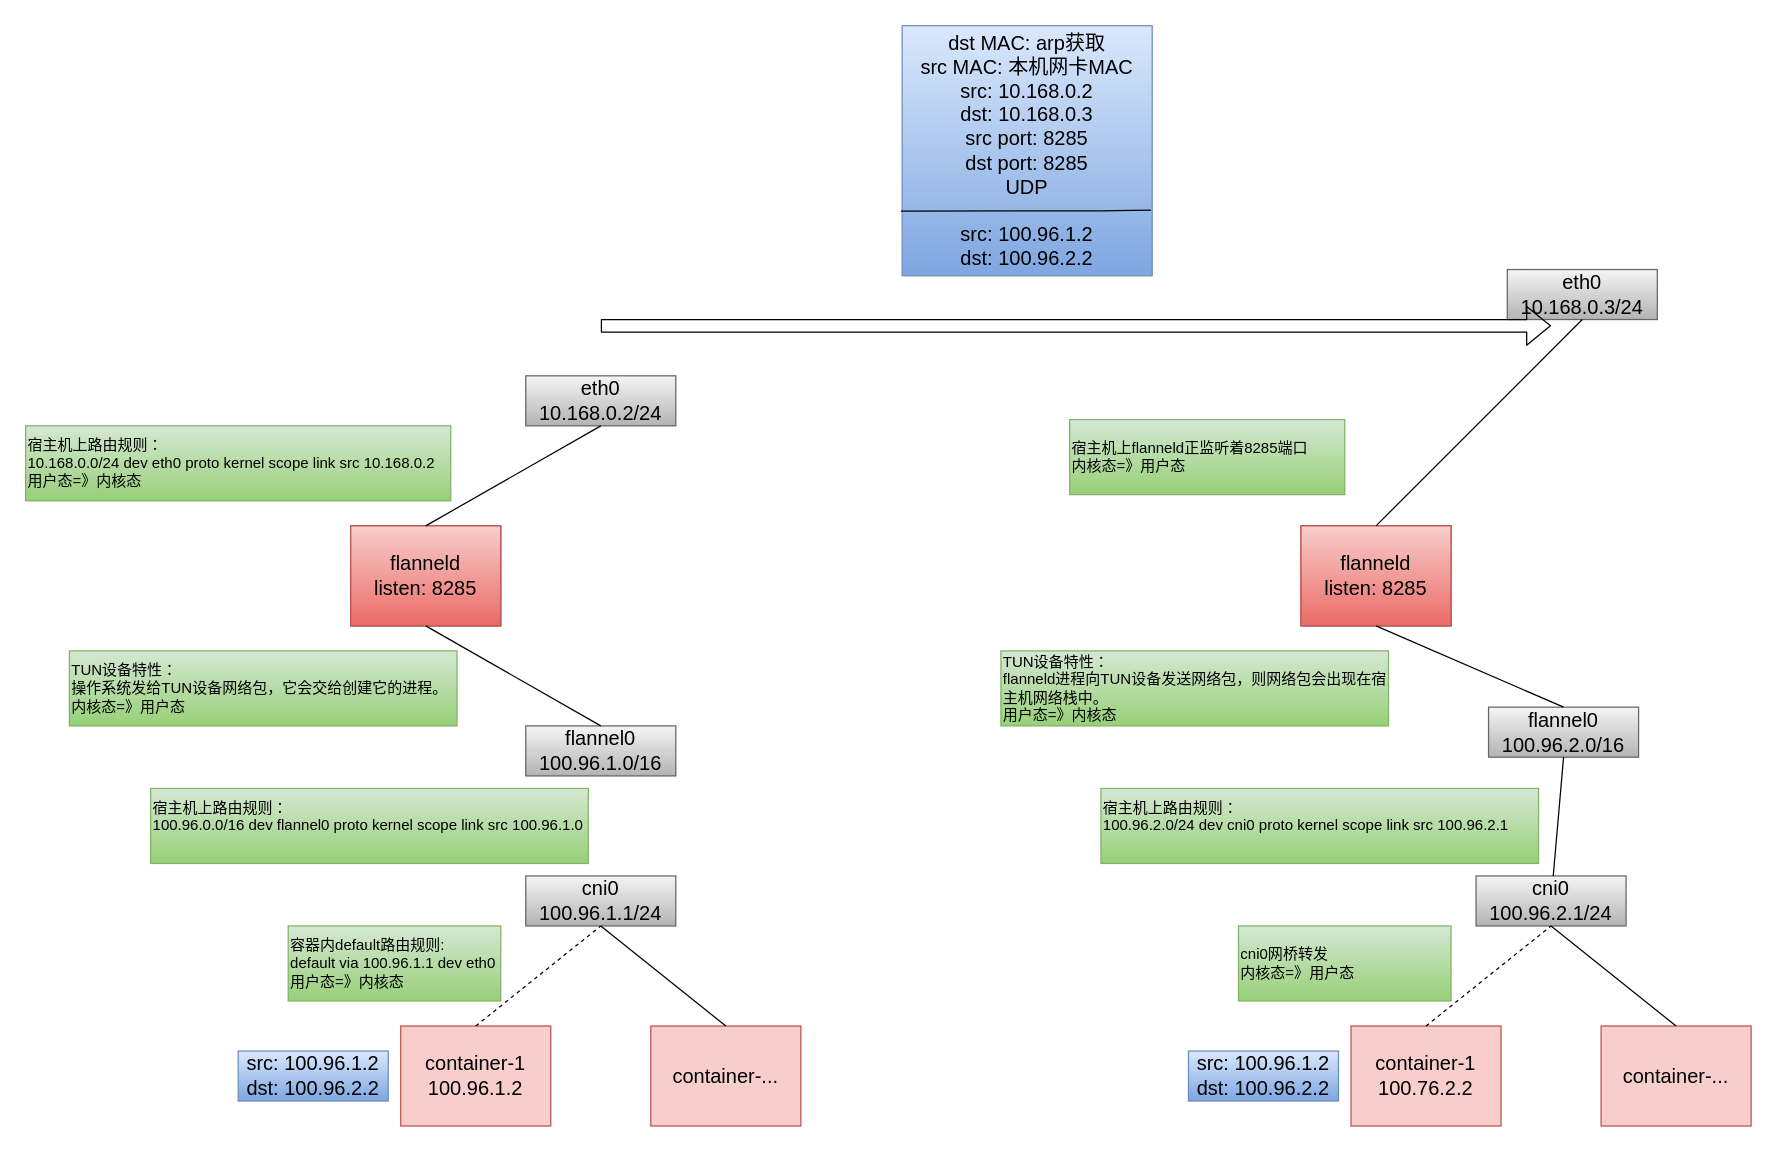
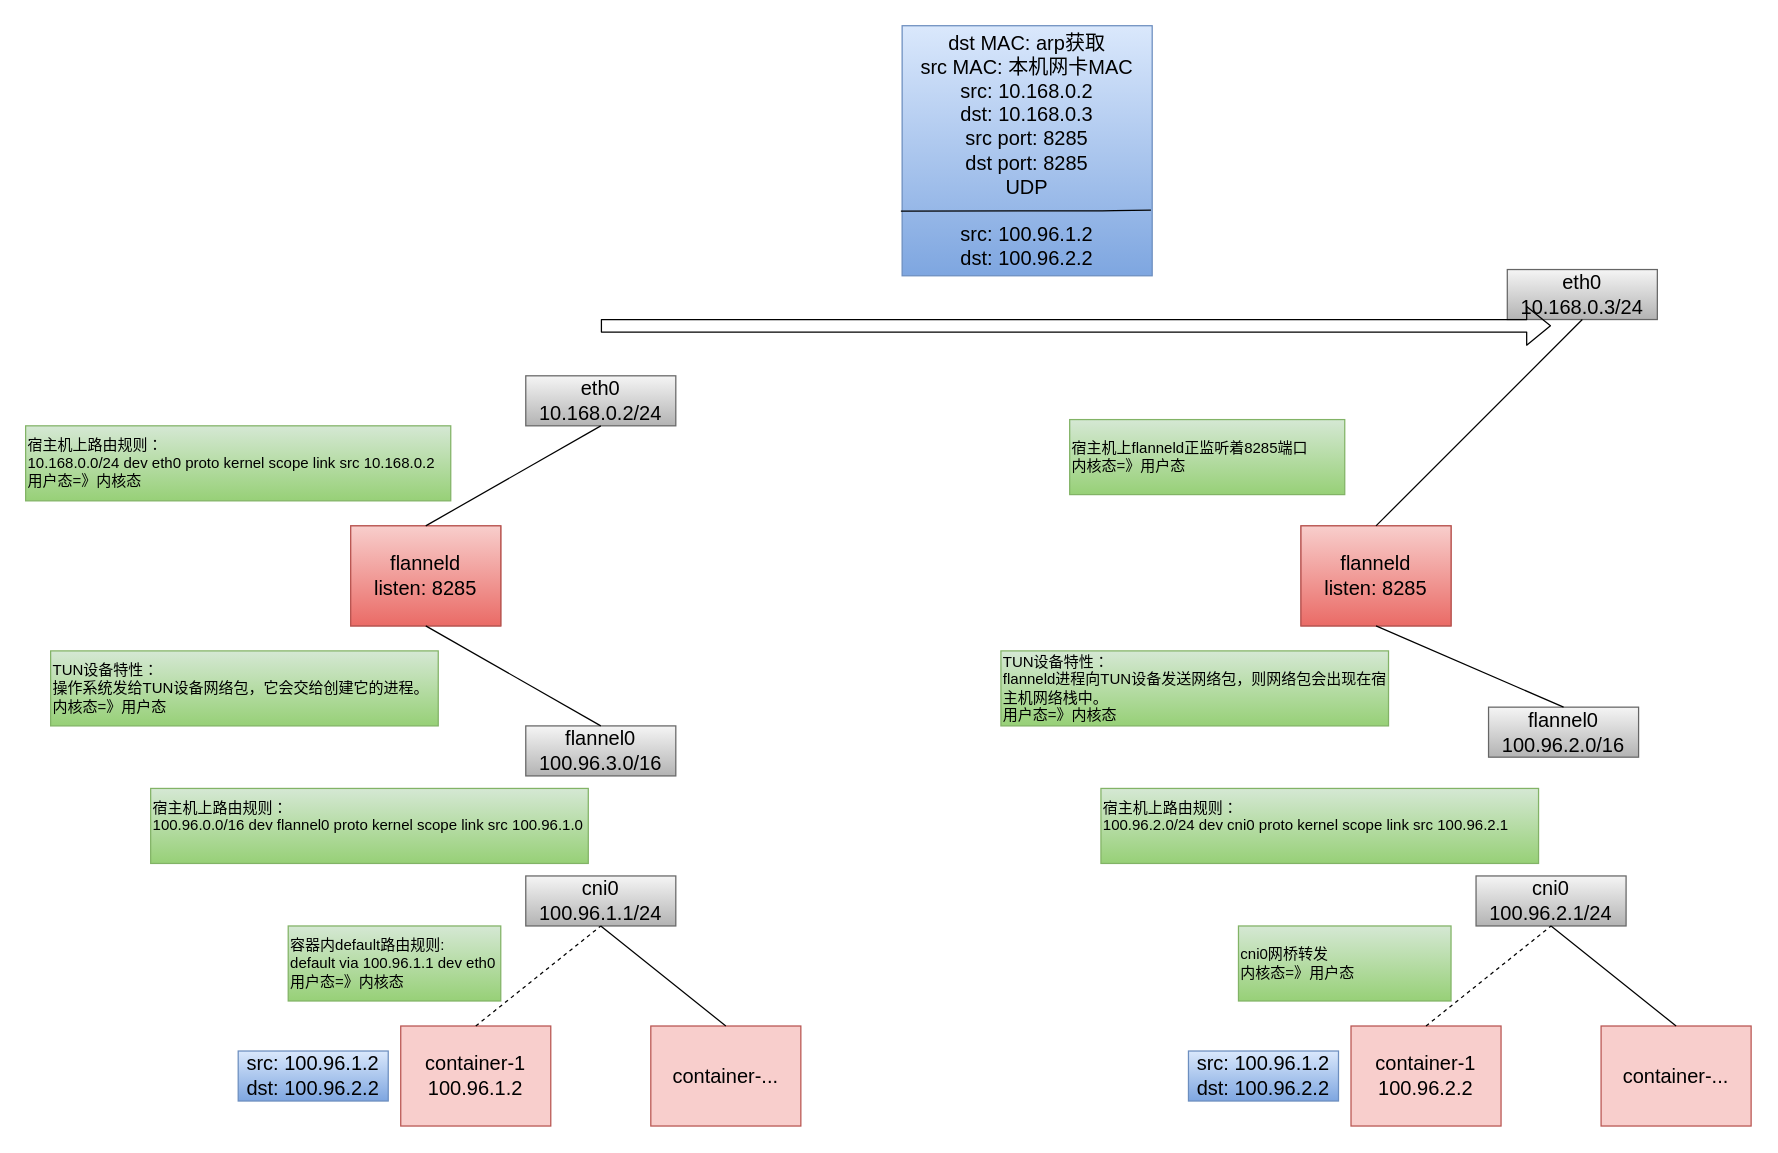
- <mxCell id="17" value="&lt;font style=&quot;font-size: 12px&quot;&gt;TUN设备特性：&lt;br&gt;操作系统发给TUN设备网络包，它会交给创建它的进程。&lt;br&gt;内核态=》用户态&lt;br&gt;&lt;/font&gt;" style="text;html=1;align=left;verticalAlign=middle;whiteSpace=wrap;rounded=0;strokeWidth=1;gradientColor=#97d077;fillColor=#d5e8d4;strokeColor=#82b366;" parent="1" vertex="1"><mxGeometry x="55" y="520" width="310" height="60" as="geometry" /></mxCell>
+ <mxCell id="17" value="&lt;font style=&quot;font-size: 12px&quot;&gt;TUN设备特性：&lt;br&gt;操作系统发给TUN设备网络包，它会交给创建它的进程。&lt;br&gt;内核态=》用户态&lt;br&gt;&lt;/font&gt;" style="text;html=1;align=left;verticalAlign=middle;whiteSpace=wrap;rounded=0;strokeWidth=1;gradientColor=#97d077;fillColor=#d5e8d4;strokeColor=#82b366;" parent="1" vertex="1"><mxGeometry x="40" y="520" width="310" height="60" as="geometry" /></mxCell>
- <mxCell id="7" value="&lt;span style=&quot;font-size: 16px&quot;&gt;flannel0&lt;br&gt;100.96.1.0/16&lt;br&gt;&lt;/span&gt;" style="text;html=1;fillColor=#f5f5f5;align=center;verticalAlign=middle;whiteSpace=wrap;rounded=0;strokeWidth=1;gradientColor=#b3b3b3;strokeColor=#666666;" parent="1" vertex="1"><mxGeometry x="420" y="580" width="120" height="40" as="geometry" /></mxCell>
+ <mxCell id="7" value="&lt;span style=&quot;font-size: 16px&quot;&gt;flannel0&lt;br&gt;100.96.3.0/16&lt;br&gt;&lt;/span&gt;" style="text;html=1;fillColor=#f5f5f5;align=center;verticalAlign=middle;whiteSpace=wrap;rounded=0;strokeWidth=1;gradientColor=#b3b3b3;strokeColor=#666666;" parent="1" vertex="1"><mxGeometry x="420" y="580" width="120" height="40" as="geometry" /></mxCell>
- <mxCell id="34" value="" style="endArrow=none;html=1;entryX=0.5;entryY=1;entryDx=0;entryDy=0;" parent="1" source="24" target="25" edge="1"><mxGeometry width="50" height="50" relative="1" as="geometry"><mxPoint x="1150" y="830" as="sourcePoint" /><mxPoint x="1250" y="750" as="targetPoint" /></mxGeometry></mxCell>
- <mxCell id="21" value="&lt;span style=&quot;font-size: 16px&quot;&gt;container-1&lt;br&gt;100.76.2.2&lt;br&gt;&lt;/span&gt;" style="text;html=1;fillColor=none;align=center;verticalAlign=middle;whiteSpace=wrap;rounded=0;strokeWidth=1;" parent="1" vertex="1"><mxGeometry x="1080" y="820" width="120" height="80" as="geometry" /></mxCell>
+ <mxCell id="21" value="&lt;span style=&quot;font-size: 16px&quot;&gt;container-1&lt;br&gt;100.96.2.2&lt;br&gt;&lt;/span&gt;" style="text;html=1;fillColor=none;align=center;verticalAlign=middle;whiteSpace=wrap;rounded=0;strokeWidth=1;" parent="1" vertex="1"><mxGeometry x="1080" y="820" width="120" height="80" as="geometry" /></mxCell>
